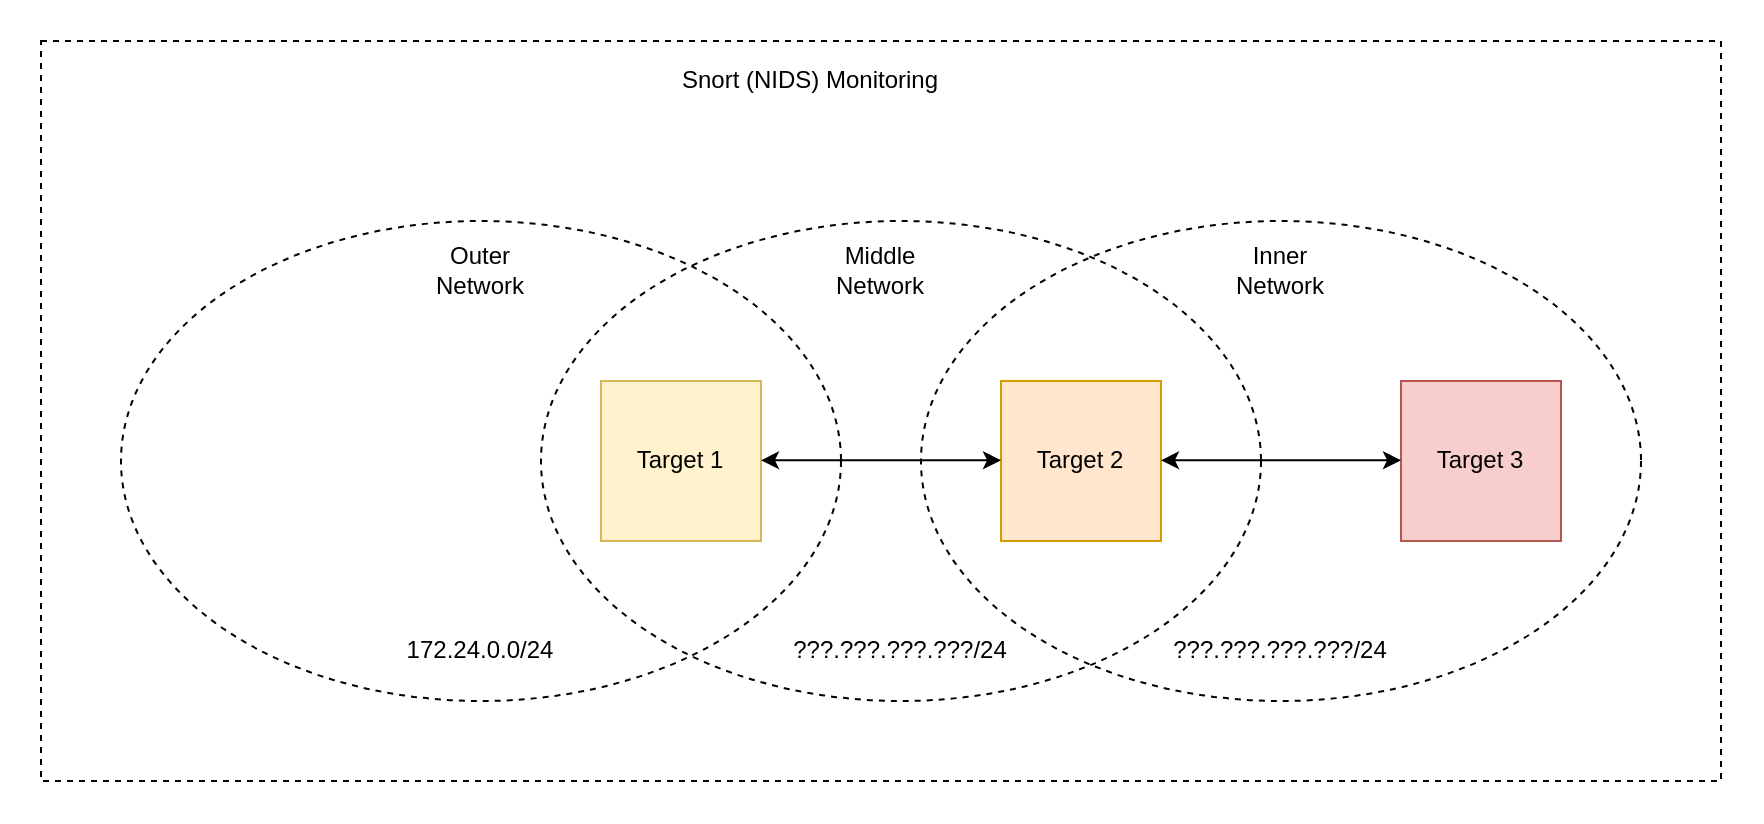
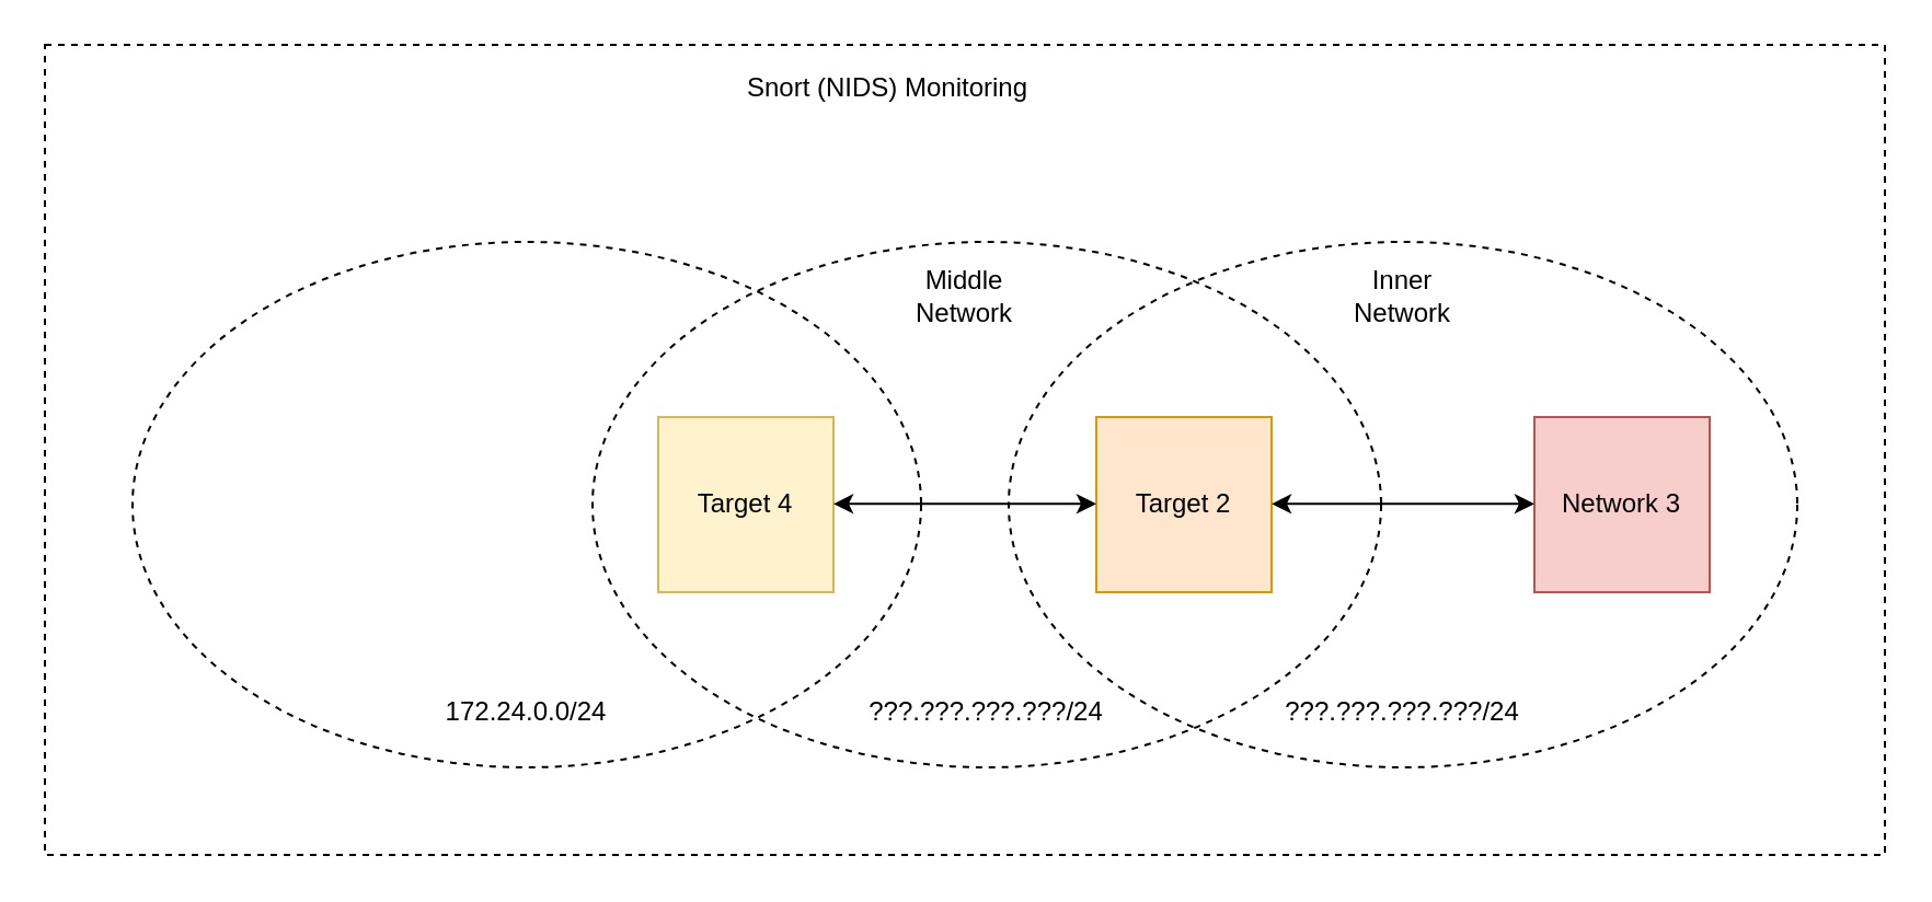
- <mxCell id="8" value="Outer&lt;br&gt;Network" style="text;html=1;align=center;verticalAlign=middle;whiteSpace=wrap;rounded=0;" vertex="1" parent="1"><mxGeometry x="210" y="120" width="60" height="30" as="geometry" /></mxCell>
- <mxCell id="5" value="Target 1" style="whiteSpace=wrap;html=1;aspect=fixed;fillColor=#fff2cc;strokeColor=#d6b656;" vertex="1" parent="1"><mxGeometry x="300" y="190" width="80" height="80" as="geometry" /></mxCell>
+ <mxCell id="5" value="Target 4" style="whiteSpace=wrap;html=1;aspect=fixed;fillColor=#fff2cc;strokeColor=#d6b656;" vertex="1" parent="1"><mxGeometry x="300" y="190" width="80" height="80" as="geometry" /></mxCell>
- <mxCell id="7" value="Target 3" style="whiteSpace=wrap;html=1;aspect=fixed;fillColor=#f8cecc;strokeColor=#b85450;" vertex="1" parent="1"><mxGeometry x="700" y="190" width="80" height="80" as="geometry" /></mxCell>
+ <mxCell id="7" value="Network 3" style="whiteSpace=wrap;html=1;aspect=fixed;fillColor=#f8cecc;strokeColor=#b85450;" vertex="1" parent="1"><mxGeometry x="700" y="190" width="80" height="80" as="geometry" /></mxCell>
